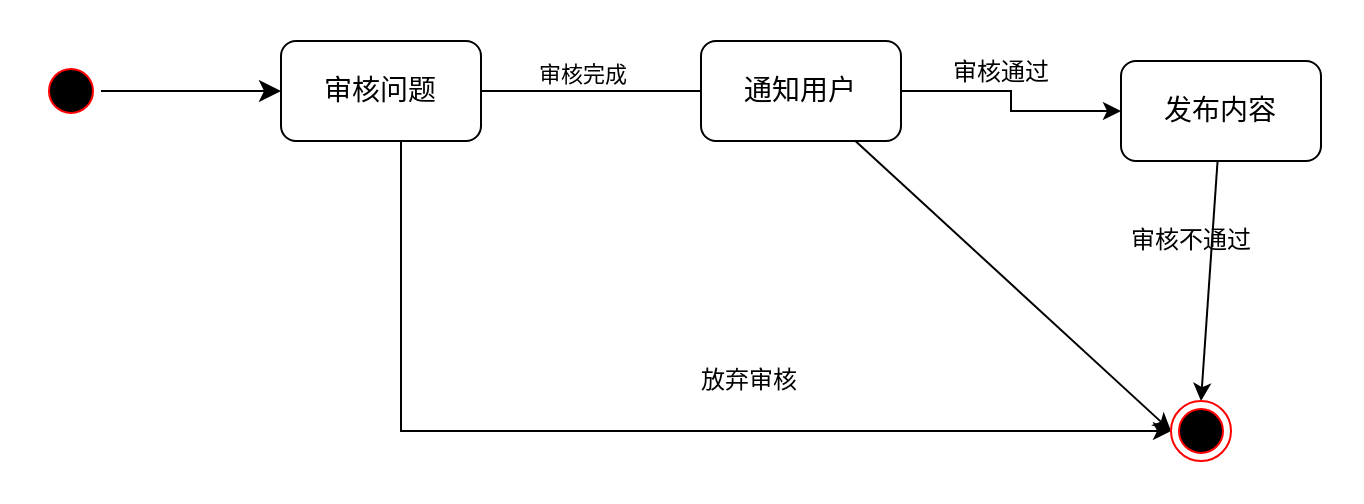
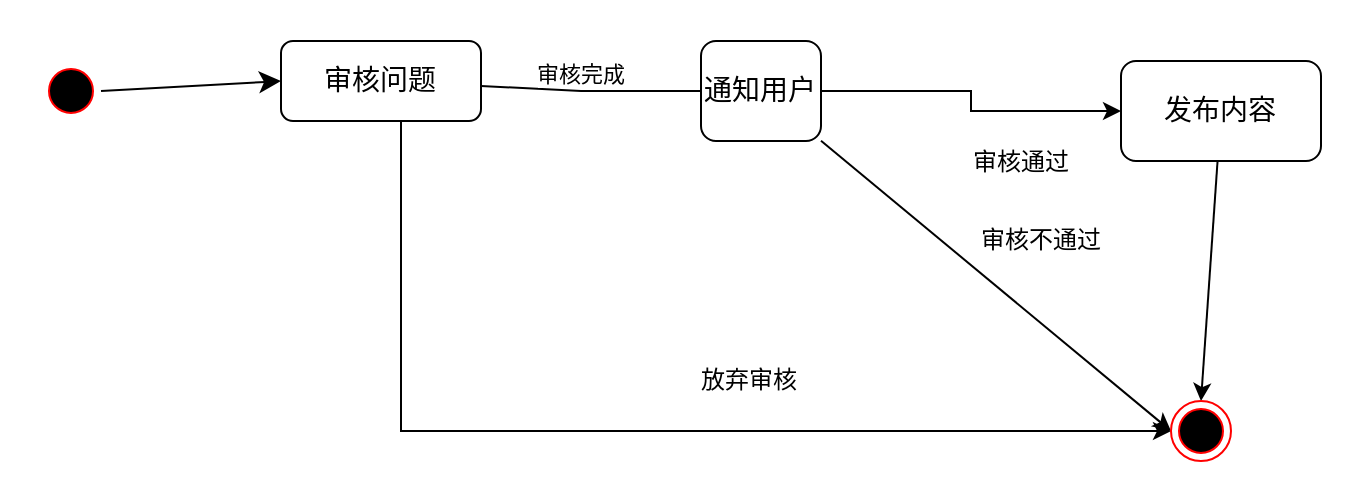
- <mxCell id="14" value="审核通过" style="text;html=1;align=center;verticalAlign=middle;resizable=0;points=[];autosize=1;" vertex="1" parent="1"><mxGeometry x="470" y="26" width="60" height="20" as="geometry" /></mxCell>
+ <mxCell id="14" value="审核通过" style="text;html=1;align=center;verticalAlign=middle;resizable=0;points=[];autosize=1;" vertex="1" parent="1"><mxGeometry x="480" y="71" width="60" height="20" as="geometry" /></mxCell>
- <mxCell id="7" value="&lt;font style=&quot;font-size: 14px&quot;&gt;审核问题&lt;/font&gt;" style="rounded=1;whiteSpace=wrap;html=1;" vertex="1" parent="1"><mxGeometry x="140" y="20" width="100" height="50" as="geometry" /></mxCell>
+ <mxCell id="7" value="&lt;font style=&quot;font-size: 14px&quot;&gt;审核问题&lt;/font&gt;" style="rounded=1;whiteSpace=wrap;html=1;" vertex="1" parent="1"><mxGeometry x="140" y="20" width="100" height="40" as="geometry" /></mxCell>
- <mxCell id="10" value="&lt;font style=&quot;font-size: 14px&quot;&gt;通知用户&lt;/font&gt;" style="rounded=1;whiteSpace=wrap;html=1;" vertex="1" parent="1"><mxGeometry x="350" y="20" width="100" height="50" as="geometry" /></mxCell>
+ <mxCell id="10" value="&lt;font style=&quot;font-size: 14px&quot;&gt;通知用户&lt;/font&gt;" style="rounded=1;whiteSpace=wrap;html=1;" vertex="1" parent="1"><mxGeometry x="350" y="20" width="60" height="50" as="geometry" /></mxCell>
- <mxCell id="15" value="审核不通过" style="text;html=1;align=center;verticalAlign=middle;resizable=0;points=[];autosize=1;" vertex="1" parent="1"><mxGeometry x="555" y="110" width="80" height="20" as="geometry" /></mxCell>
+ <mxCell id="15" value="审核不通过" style="text;html=1;align=center;verticalAlign=middle;resizable=0;points=[];autosize=1;" vertex="1" parent="1"><mxGeometry x="480" y="110" width="80" height="20" as="geometry" /></mxCell>
